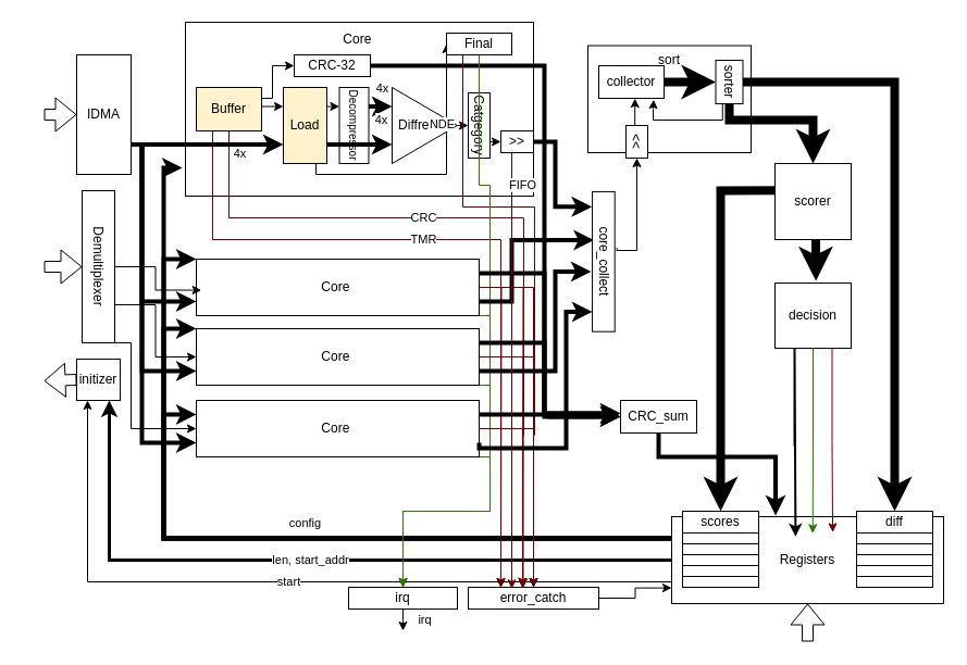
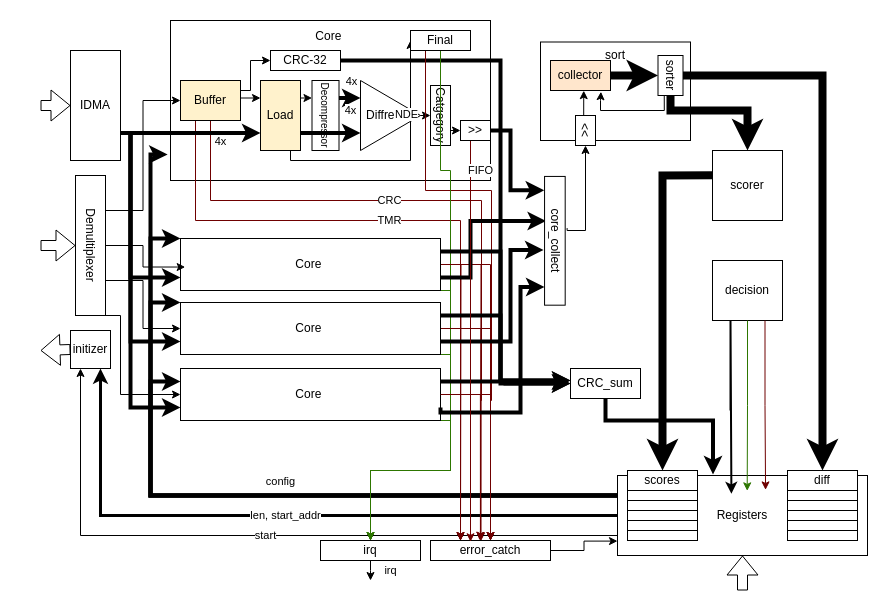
- <mxCell id="48" value="collector" style="rounded=0;whiteSpace=wrap;html=1;" vertex="1" parent="1"><mxGeometry x="550" y="60" width="60" height="30" as="geometry" /></mxCell>
+ <mxCell id="48" value="collector" style="rounded=0;whiteSpace=wrap;html=1;fillColor=#ffe6cc;" vertex="1" parent="1"><mxGeometry x="550" y="60" width="60" height="30" as="geometry" /></mxCell>
+ <mxCell id="29" style="edgeStyle=orthogonalEdgeStyle;rounded=0;orthogonalLoop=1;jettySize=auto;html=1;exitX=0.25;exitY=0;exitDx=0;exitDy=0;entryX=0;entryY=0.5;entryDx=0;entryDy=0;" edge="1" parent="1" source="32" target="25"><mxGeometry relative="1" as="geometry" /></mxCell>
- <mxCell id="53" style="edgeStyle=orthogonalEdgeStyle;rounded=0;orthogonalLoop=1;jettySize=auto;html=1;exitX=0.535;exitY=0.99;exitDx=0;exitDy=0;entryX=0.538;entryY=-0.033;entryDx=0;entryDy=0;strokeWidth=8;entryPerimeter=0;exitPerimeter=0;" edge="1" parent="1" source="54" target="55"><mxGeometry relative="1" as="geometry" /></mxCell>
